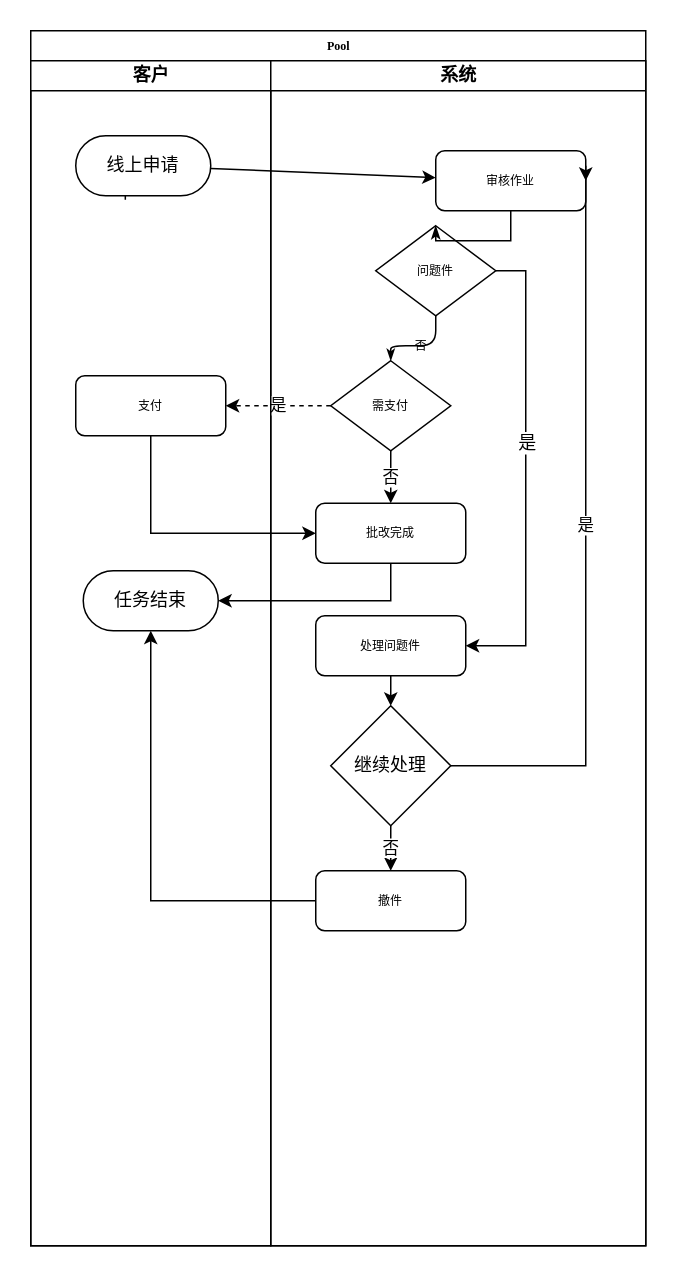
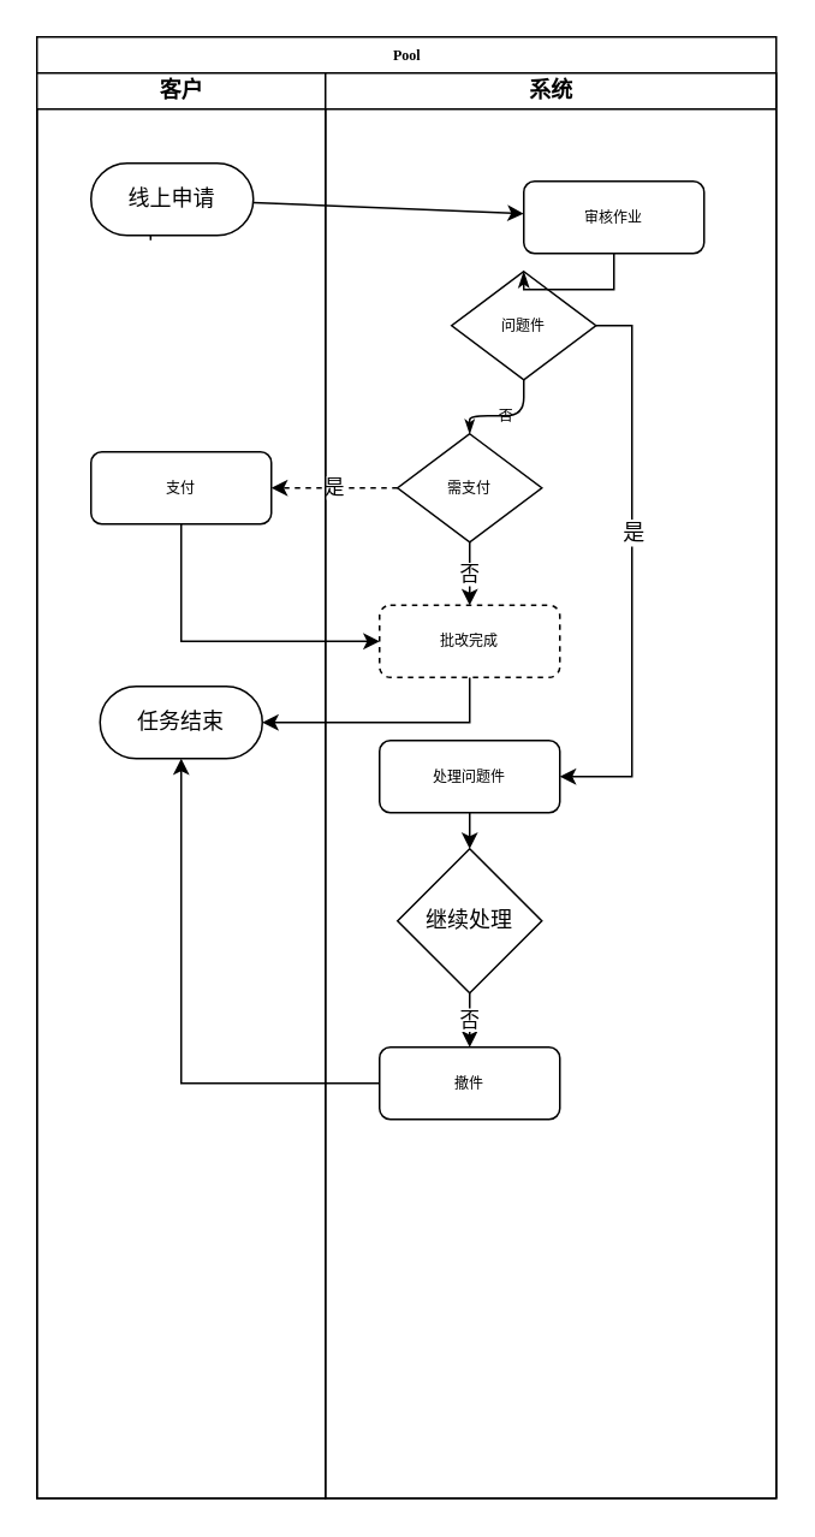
- <mxCell id="26" value="批改完成" style="rounded=1;whiteSpace=wrap;html=1;shadow=0;labelBackgroundColor=none;strokeWidth=1;fontFamily=Verdana;fontSize=8;align=center;" parent="17" vertex="1"><mxGeometry x="30" y="295" width="100" height="40" as="geometry" /></mxCell>
+ <mxCell id="26" value="批改完成" style="rounded=1;whiteSpace=wrap;html=1;shadow=0;labelBackgroundColor=none;strokeWidth=1;fontFamily=Verdana;fontSize=8;align=center;dashed=1;" parent="17" vertex="1"><mxGeometry x="30" y="295" width="100" height="40" as="geometry" /></mxCell>
- <mxCell id="30" value="是&lt;br&gt;" style="endArrow=classic;html=1;entryX=1;entryY=0.5;entryDx=0;entryDy=0;rounded=0;" parent="17" source="28" target="18" edge="1"><mxGeometry width="50" height="50" relative="1" as="geometry"><mxPoint x="-160" y="710" as="sourcePoint" /><mxPoint x="-110" y="660" as="targetPoint" /><Array as="points"><mxPoint x="210" y="470" /><mxPoint x="210" y="70" /></Array></mxGeometry></mxCell>
